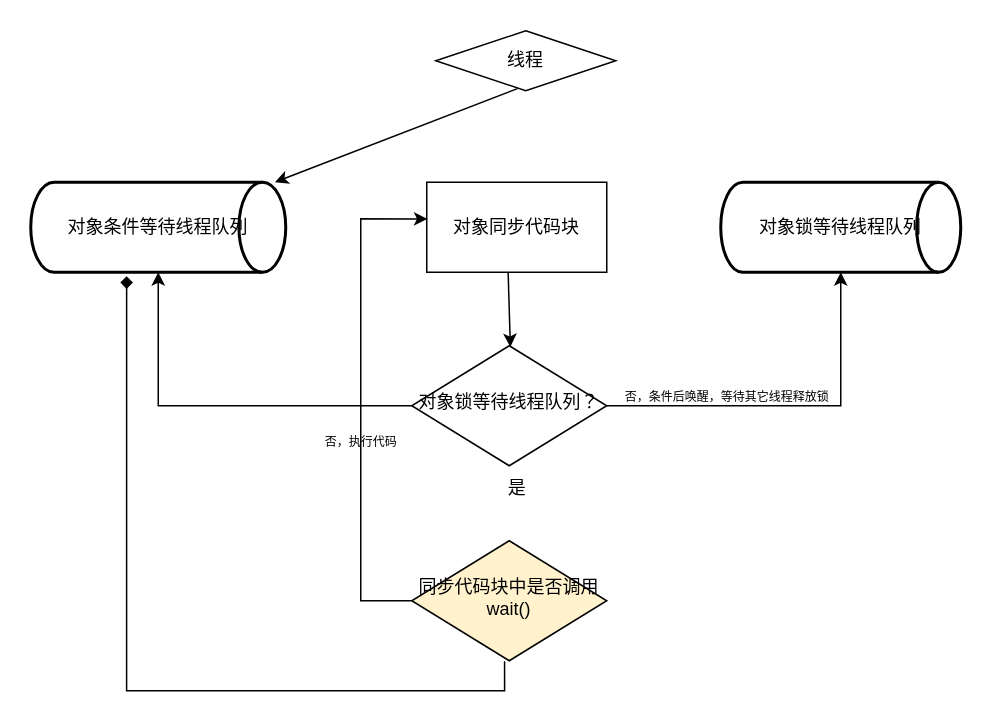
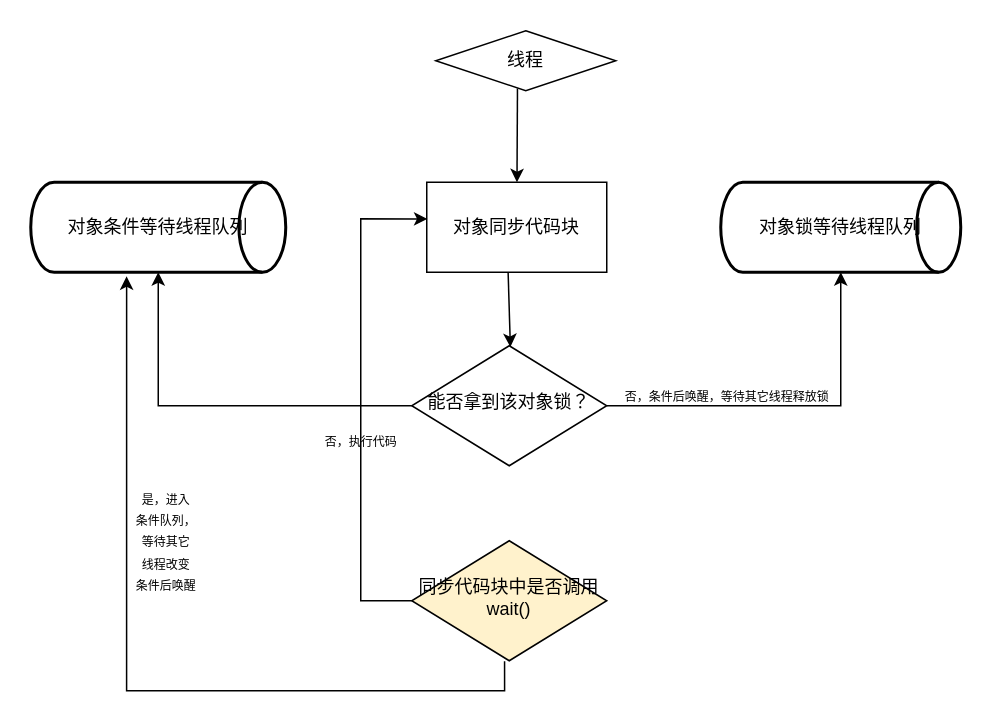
- <mxCell id="7" value="" style="endArrow=classic;html=1;rounded=0;exitX=0.454;exitY=0.964;exitDx=0;exitDy=0;exitPerimeter=0;" edge="1" parent="1" source="2" target="10"><mxGeometry width="50" height="50" relative="1" as="geometry"><mxPoint x="390" y="250" as="sourcePoint" /><mxPoint x="440" y="200" as="targetPoint" /></mxGeometry></mxCell>
+ <mxCell id="7" value="" style="endArrow=classic;html=1;rounded=0;exitX=0.454;exitY=0.964;exitDx=0;exitDy=0;exitPerimeter=0;" edge="1" parent="1" source="2" target="6"><mxGeometry width="50" height="50" relative="1" as="geometry"><mxPoint x="390" y="250" as="sourcePoint" /><mxPoint x="440" y="200" as="targetPoint" /></mxGeometry></mxCell>
- <mxCell id="14" style="edgeStyle=orthogonalEdgeStyle;rounded=0;orthogonalLoop=1;jettySize=auto;html=1;entryX=0.376;entryY=1.045;entryDx=0;entryDy=0;entryPerimeter=0;exitX=0.476;exitY=1.004;exitDx=0;exitDy=0;exitPerimeter=0;endArrow=diamond;" edge="1" parent="1" source="13" target="10"><mxGeometry relative="1" as="geometry" /></mxCell>
+ <mxCell id="14" style="edgeStyle=orthogonalEdgeStyle;rounded=0;orthogonalLoop=1;jettySize=auto;html=1;entryX=0.376;entryY=1.045;entryDx=0;entryDy=0;entryPerimeter=0;exitX=0.476;exitY=1.004;exitDx=0;exitDy=0;exitPerimeter=0;" edge="1" parent="1" source="13" target="10"><mxGeometry relative="1" as="geometry" /></mxCell>
- <mxCell id="5" value="对象锁等待线程队列？" style="rhombus;whiteSpace=wrap;html=1;shadow=0;fontFamily=Helvetica;fontSize=12;align=center;strokeWidth=1;spacing=6;spacingTop=-4;" parent="1" vertex="1"><mxGeometry x="274" y="230" width="130" height="80" as="geometry" /></mxCell>
+ <mxCell id="5" value="能否拿到该对象锁？" style="rhombus;whiteSpace=wrap;html=1;shadow=0;fontFamily=Helvetica;fontSize=12;align=center;strokeWidth=1;spacing=6;spacingTop=-4;" parent="1" vertex="1"><mxGeometry x="274" y="230" width="130" height="80" as="geometry" /></mxCell>
- <mxCell id="16" value="是" style="text;html=1;align=center;verticalAlign=middle;resizable=0;points=[];autosize=1;strokeColor=none;fillColor=none;" vertex="1" parent="1"><mxGeometry x="324" y="310" width="40" height="30" as="geometry" /></mxCell>
+ <mxCell id="15" value="&lt;font style=&quot;font-size: 8px;&quot;&gt;是，进入&lt;br&gt;条件队列，&lt;br&gt;等待其它&lt;br&gt;线程改变&lt;br&gt;条件后唤醒&lt;/font&gt;" style="text;html=1;align=center;verticalAlign=middle;resizable=0;points=[];autosize=1;strokeColor=none;fillColor=none;" vertex="1" parent="1"><mxGeometry x="80" y="315" width="60" height="90" as="geometry" /></mxCell>
